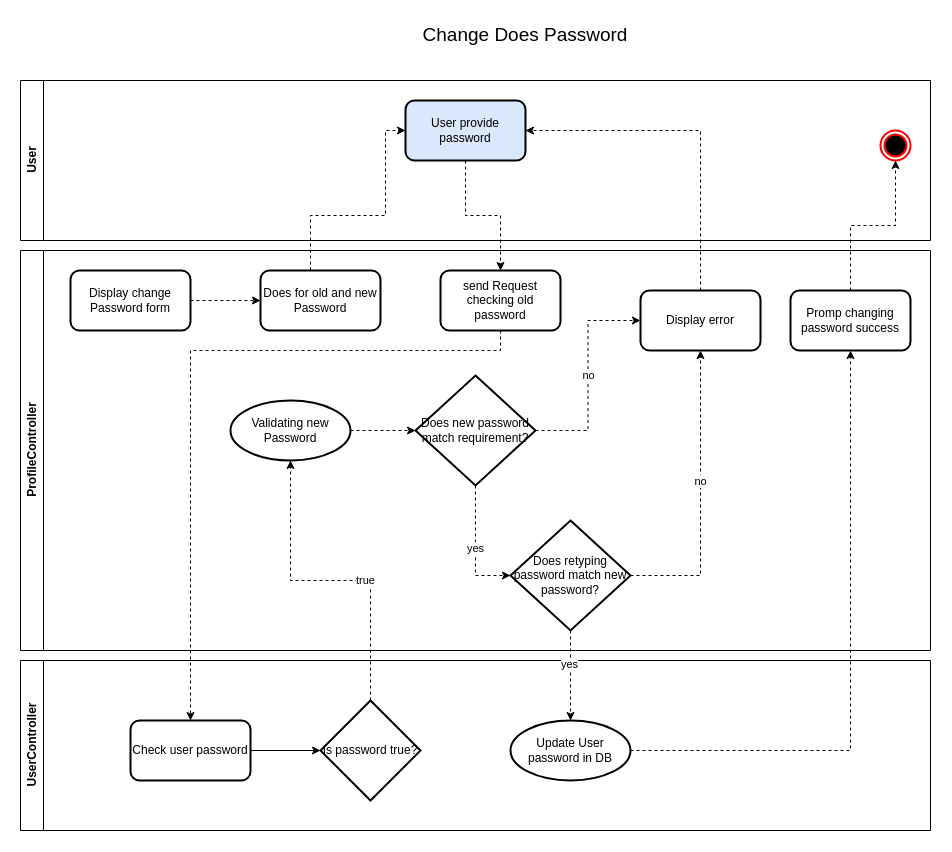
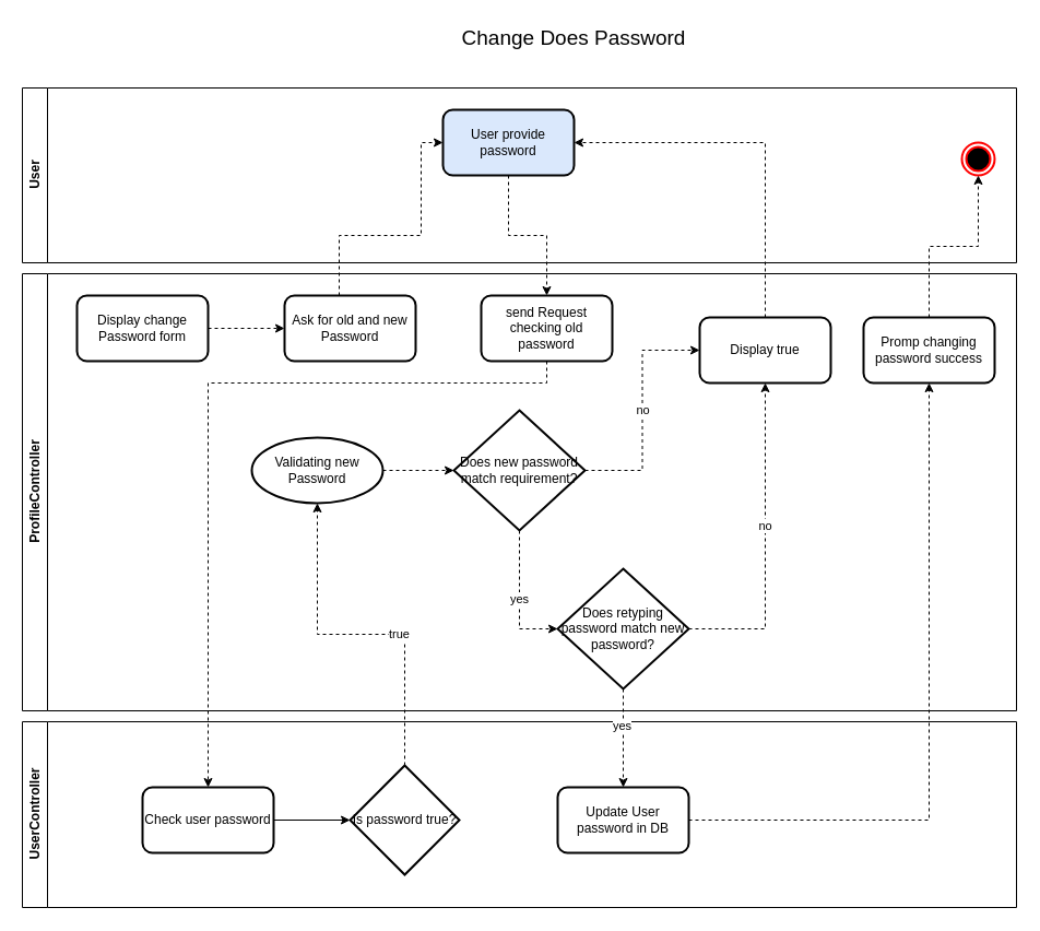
- <mxCell id="12" value="Does for old and new Password" style="rounded=1;whiteSpace=wrap;html=1;strokeWidth=2;fontFamily=Helvetica;fontSize=12;" vertex="1" parent="5"><mxGeometry x="240" y="20" width="120" height="60" as="geometry" /></mxCell>
+ <mxCell id="12" value="Ask for old and new Password" style="rounded=1;whiteSpace=wrap;html=1;strokeWidth=2;fontFamily=Helvetica;fontSize=12;" vertex="1" parent="5"><mxGeometry x="240" y="20" width="120" height="60" as="geometry" /></mxCell>
- <mxCell id="19" value="Display error" style="rounded=1;whiteSpace=wrap;html=1;strokeWidth=2;fontFamily=Helvetica;fontSize=12;" vertex="1" parent="5"><mxGeometry x="620" y="40" width="120" height="60" as="geometry" /></mxCell>
+ <mxCell id="19" value="Display true" style="rounded=1;whiteSpace=wrap;html=1;strokeWidth=2;fontFamily=Helvetica;fontSize=12;" vertex="1" parent="5"><mxGeometry x="620" y="40" width="120" height="60" as="geometry" /></mxCell>
- <mxCell id="21" value="Update User password in DB" style="ellipse;whiteSpace=wrap;html=1;strokeWidth=2;fontFamily=Helvetica;fontSize=12;" vertex="1" parent="20"><mxGeometry x="490" y="60" width="120" height="60" as="geometry" /></mxCell>
+ <mxCell id="21" value="Update User password in DB" style="rounded=1;whiteSpace=wrap;html=1;strokeWidth=2;fontFamily=Helvetica;fontSize=12;" vertex="1" parent="20"><mxGeometry x="490" y="60" width="120" height="60" as="geometry" /></mxCell>
